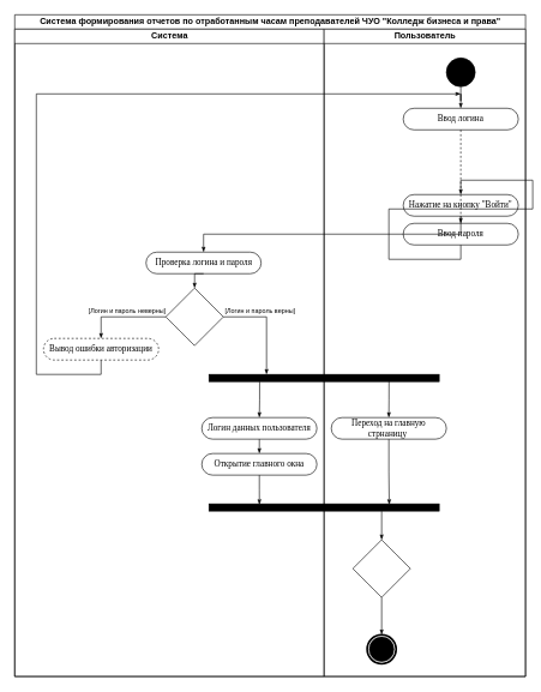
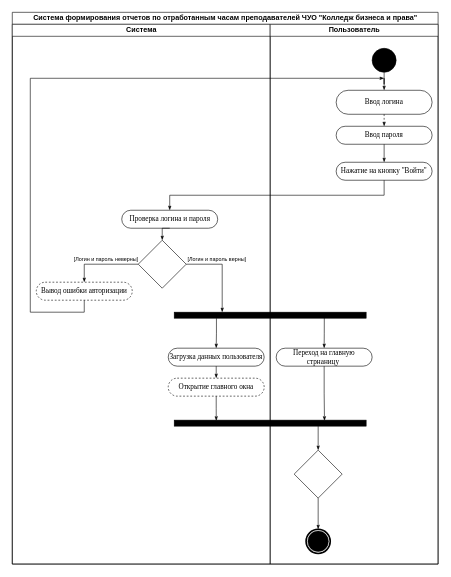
- <mxCell id="15" value="Ввод логина" style="rounded=1;whiteSpace=wrap;html=1;shadow=0;comic=0;labelBackgroundColor=none;strokeWidth=1;fontFamily=Verdana;fontSize=12;align=center;arcSize=50;" parent="12" vertex="1"><mxGeometry x="110" y="110" width="160" height="30" as="geometry" /></mxCell>
+ <mxCell id="15" value="Ввод логина" style="rounded=1;whiteSpace=wrap;html=1;shadow=0;comic=0;labelBackgroundColor=none;strokeWidth=1;fontFamily=Verdana;fontSize=12;align=center;arcSize=50;" parent="12" vertex="1"><mxGeometry x="110" y="110" width="160" height="40" as="geometry" /></mxCell>
- <mxCell id="17" value="Ввод пароля" style="rounded=1;whiteSpace=wrap;html=1;shadow=0;comic=0;labelBackgroundColor=none;strokeWidth=1;fontFamily=Verdana;fontSize=12;align=center;arcSize=50;" parent="12" vertex="1"><mxGeometry x="110" y="270" width="160" height="30" as="geometry" /></mxCell>
+ <mxCell id="17" value="Ввод пароля" style="rounded=1;whiteSpace=wrap;html=1;shadow=0;comic=0;labelBackgroundColor=none;strokeWidth=1;fontFamily=Verdana;fontSize=12;align=center;arcSize=50;" parent="12" vertex="1"><mxGeometry x="110" y="170" width="160" height="30" as="geometry" /></mxCell>
- <mxCell id="6" value="Логин данных пользователя" style="rounded=1;whiteSpace=wrap;html=1;shadow=0;comic=0;labelBackgroundColor=none;strokeWidth=1;fontFamily=Verdana;fontSize=12;align=center;arcSize=50;" parent="3" vertex="1"><mxGeometry x="260" y="540" width="160" height="30" as="geometry" /></mxCell>
+ <mxCell id="6" value="Загрузка данных пользователя" style="rounded=1;whiteSpace=wrap;html=1;shadow=0;comic=0;labelBackgroundColor=none;strokeWidth=1;fontFamily=Verdana;fontSize=12;align=center;arcSize=50;" parent="3" vertex="1"><mxGeometry x="260" y="540" width="160" height="30" as="geometry" /></mxCell>
- <mxCell id="7" value="Открытие главного окна" style="rounded=1;whiteSpace=wrap;html=1;shadow=0;comic=0;labelBackgroundColor=none;strokeWidth=1;fontFamily=Verdana;fontSize=12;align=center;arcSize=50;" parent="3" vertex="1"><mxGeometry x="260" y="590" width="160" height="30" as="geometry" /></mxCell>
+ <mxCell id="7" value="Открытие главного окна" style="rounded=1;whiteSpace=wrap;html=1;shadow=0;comic=0;labelBackgroundColor=none;strokeWidth=1;fontFamily=Verdana;fontSize=12;align=center;arcSize=50;dashed=1;" parent="3" vertex="1"><mxGeometry x="260" y="590" width="160" height="30" as="geometry" /></mxCell>
